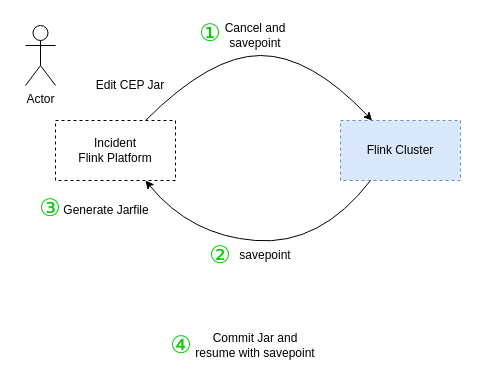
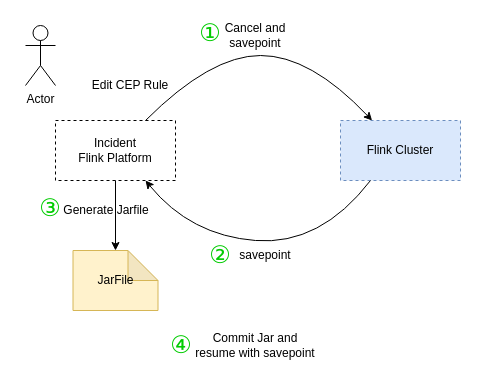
- <mxCell id="4" value="Edit CEP Jar" style="text;html=1;strokeColor=none;fillColor=none;align=center;verticalAlign=middle;whiteSpace=wrap;rounded=0;" vertex="1" parent="1"><mxGeometry x="80" y="75" width="100" height="20" as="geometry" /></mxCell>
+ <mxCell id="4" value="Edit CEP Rule" style="text;html=1;strokeColor=none;fillColor=none;align=center;verticalAlign=middle;whiteSpace=wrap;rounded=0;" vertex="1" parent="1"><mxGeometry x="80" y="75" width="100" height="20" as="geometry" /></mxCell>
+ <mxCell id="7" value="" style="endArrow=classic;html=1;" edge="1" parent="1" source="2" target="6"><mxGeometry width="50" height="50" relative="1" as="geometry"><mxPoint x="30" y="475" as="sourcePoint" /><mxPoint x="80" y="425" as="targetPoint" /></mxGeometry></mxCell>
+ <mxCell id="6" value="JarFile" style="shape=note;whiteSpace=wrap;html=1;backgroundOutline=1;darkOpacity=0.05;fillColor=#fff2cc;strokeColor=#d6b656;" vertex="1" parent="1"><mxGeometry x="72.5" y="250" width="85" height="60" as="geometry" /></mxCell>
